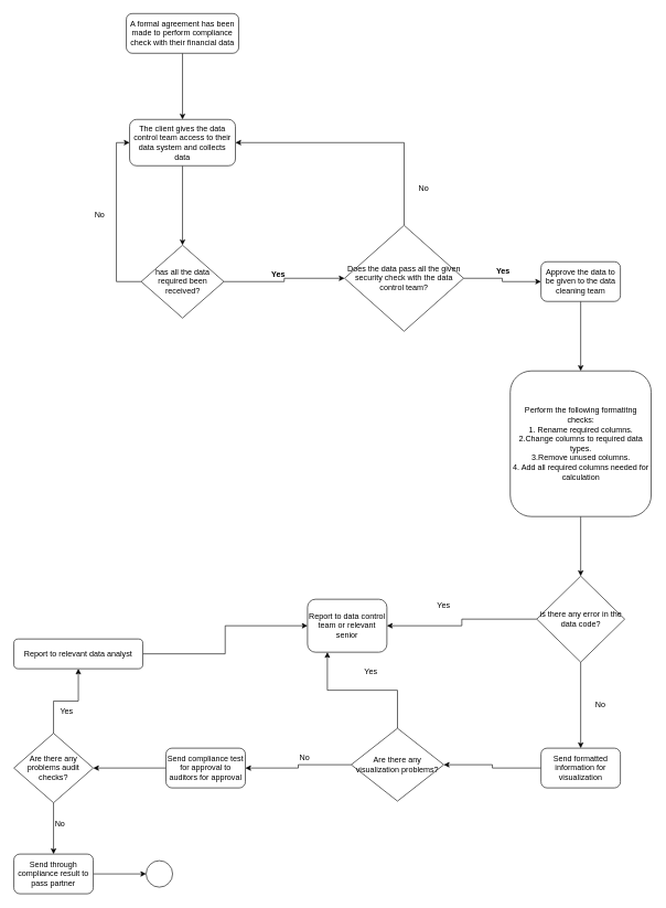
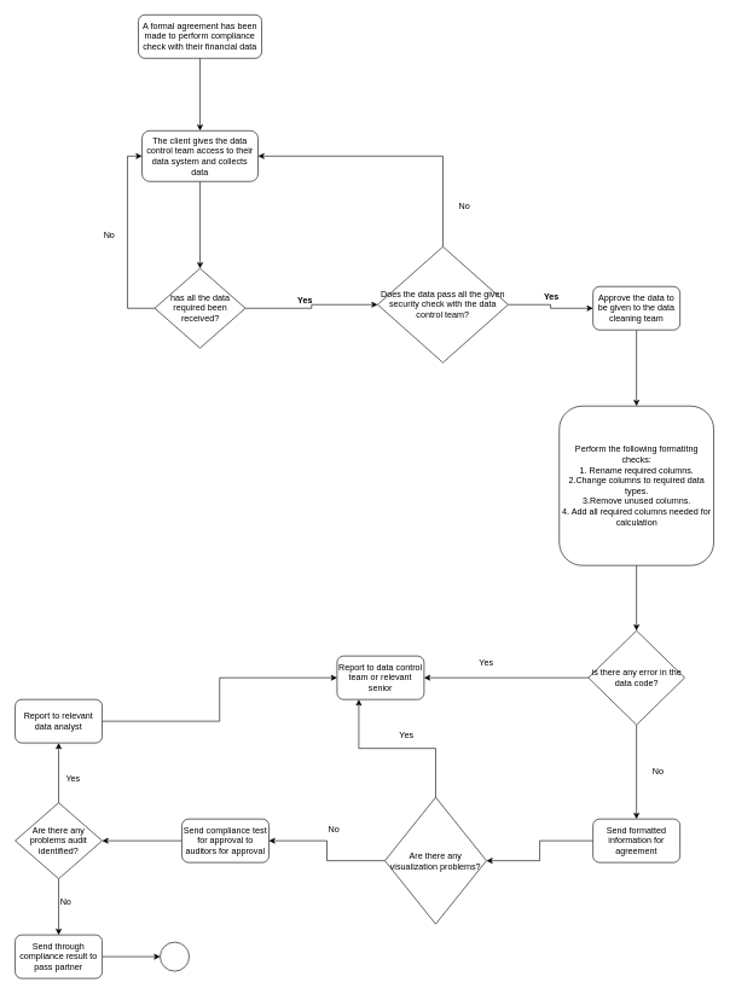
- <mxCell id="22" value="Report to data control team or relevant senior" style="rounded=1;whiteSpace=wrap;html=1;" vertex="1" parent="1"><mxGeometry x="464" y="905" width="120" height="80" as="geometry" /></mxCell>
+ <mxCell id="22" value="Report to data control team or relevant senior" style="rounded=1;whiteSpace=wrap;html=1;" vertex="1" parent="1"><mxGeometry x="464" y="905" width="120" height="60" as="geometry" /></mxCell>
- <mxCell id="38" value="Report to relevant data analyst" style="rounded=1;whiteSpace=wrap;html=1;" vertex="1" parent="1"><mxGeometry x="20" y="965" width="195" height="45" as="geometry" /></mxCell>
+ <mxCell id="38" value="Report to relevant data analyst" style="rounded=1;whiteSpace=wrap;html=1;" vertex="1" parent="1"><mxGeometry x="20" y="965" width="120" height="60" as="geometry" /></mxCell>
- <mxCell id="29" value="Are there any visualization problems?" style="rhombus;whiteSpace=wrap;html=1;" vertex="1" parent="1"><mxGeometry x="530" y="1100" width="140" height="110" as="geometry" /></mxCell>
+ <mxCell id="29" value="Are there any visualization problems?" style="rhombus;whiteSpace=wrap;html=1;" vertex="1" parent="1"><mxGeometry x="530" y="1100" width="140" height="175" as="geometry" /></mxCell>
- <mxCell id="36" value="Are there any problems audit checks?" style="rhombus;whiteSpace=wrap;html=1;" vertex="1" parent="1"><mxGeometry x="20" y="1107.5" width="120" height="105" as="geometry" /></mxCell>
+ <mxCell id="36" value="Are there any problems audit identified?" style="rhombus;whiteSpace=wrap;html=1;" vertex="1" parent="1"><mxGeometry x="20" y="1107.5" width="120" height="105" as="geometry" /></mxCell>
- <mxCell id="25" value="Send formatted information for visualization" style="rounded=1;whiteSpace=wrap;html=1;" vertex="1" parent="1"><mxGeometry x="817" y="1130" width="120" height="60" as="geometry" /></mxCell>
+ <mxCell id="25" value="Send formatted information for agreement" style="rounded=1;whiteSpace=wrap;html=1;" vertex="1" parent="1"><mxGeometry x="817" y="1130" width="120" height="60" as="geometry" /></mxCell>
